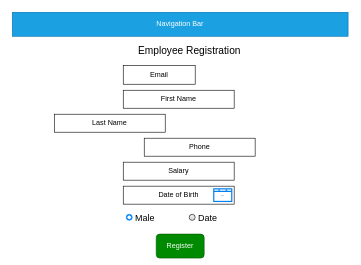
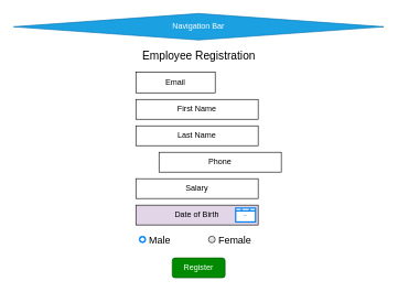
- <mxCell id="2" value="Navigation Bar" style="rounded=0;whiteSpace=wrap;html=1;fillColor=#1ba1e2;fontColor=#ffffff;strokeColor=#006EAF;" vertex="1" parent="1"><mxGeometry x="20" y="20" width="560" height="40" as="geometry" /></mxCell>
+ <mxCell id="2" value="Navigation Bar" style="rhombus;whiteSpace=wrap;html=1;fillColor=#1ba1e2;fontColor=#ffffff;strokeColor=#006EAF;" vertex="1" parent="1"><mxGeometry x="20" y="20" width="560" height="40" as="geometry" /></mxCell>
- <mxCell id="3" value="Employee Registration" style="text;html=1;align=center;verticalAlign=middle;resizable=0;points=[];autosize=1;strokeColor=none;fillColor=none;fontSize=17;" vertex="1" parent="1"><mxGeometry x="220" y="70" width="190" height="30" as="geometry" /></mxCell>
+ <mxCell id="3" value="Employee Registration" style="text;html=1;align=center;verticalAlign=middle;resizable=0;points=[];autosize=1;strokeColor=none;fillColor=none;fontSize=17;" vertex="1" parent="1"><mxGeometry x="205" y="70" width="190" height="30" as="geometry" /></mxCell>
- <mxCell id="6" value="Last Name" style="rounded=0;whiteSpace=wrap;html=1;fontSize=12;" vertex="1" parent="1"><mxGeometry x="90" y="190" width="185" height="30" as="geometry" /></mxCell>
+ <mxCell id="6" value="Last Name" style="rounded=0;whiteSpace=wrap;html=1;fontSize=12;" vertex="1" parent="1"><mxGeometry x="205" y="190" width="185" height="30" as="geometry" /></mxCell>
- <mxCell id="9" value="Date of Birth" style="rounded=0;whiteSpace=wrap;html=1;fontSize=12;" vertex="1" parent="1"><mxGeometry x="205" y="310" width="185" height="30" as="geometry" /></mxCell>
+ <mxCell id="9" value="Date of Birth" style="rounded=0;whiteSpace=wrap;html=1;fontSize=12;fillColor=#e1d5e7;" vertex="1" parent="1"><mxGeometry x="205" y="310" width="185" height="30" as="geometry" /></mxCell>
- <mxCell id="13" value="Date" style="html=1;shadow=0;dashed=0;shape=mxgraph.bootstrap.radioButton2;labelPosition=right;verticalLabelPosition=middle;align=left;verticalAlign=middle;gradientColor=#DEDEDE;fillColor=#EDEDED;checked=0;spacing=5;checkedFill=#0085FC;checkedStroke=#ffffff;sketch=0;fontSize=15;" vertex="1" parent="1"><mxGeometry x="315" y="357" width="10" height="10" as="geometry" /></mxCell>
+ <mxCell id="13" value="Female" style="html=1;shadow=0;dashed=0;shape=mxgraph.bootstrap.radioButton2;labelPosition=right;verticalLabelPosition=middle;align=left;verticalAlign=middle;gradientColor=#DEDEDE;fillColor=#EDEDED;checked=0;spacing=5;checkedFill=#0085FC;checkedStroke=#ffffff;sketch=0;fontSize=15;" vertex="1" parent="1"><mxGeometry x="315" y="357" width="10" height="10" as="geometry" /></mxCell>
- <mxCell id="10" value="Register" style="rounded=1;whiteSpace=wrap;html=1;fontSize=12;fillColor=#008a00;fontColor=#ffffff;strokeColor=#005700;" vertex="1" parent="1"><mxGeometry x="260" y="390" width="80" height="40" as="geometry" /></mxCell>
+ <mxCell id="10" value="Register" style="rounded=1;whiteSpace=wrap;html=1;fontSize=12;fillColor=#008a00;fontColor=#ffffff;strokeColor=#005700;" vertex="1" parent="1"><mxGeometry x="260" y="390" width="80" height="30" as="geometry" /></mxCell>
